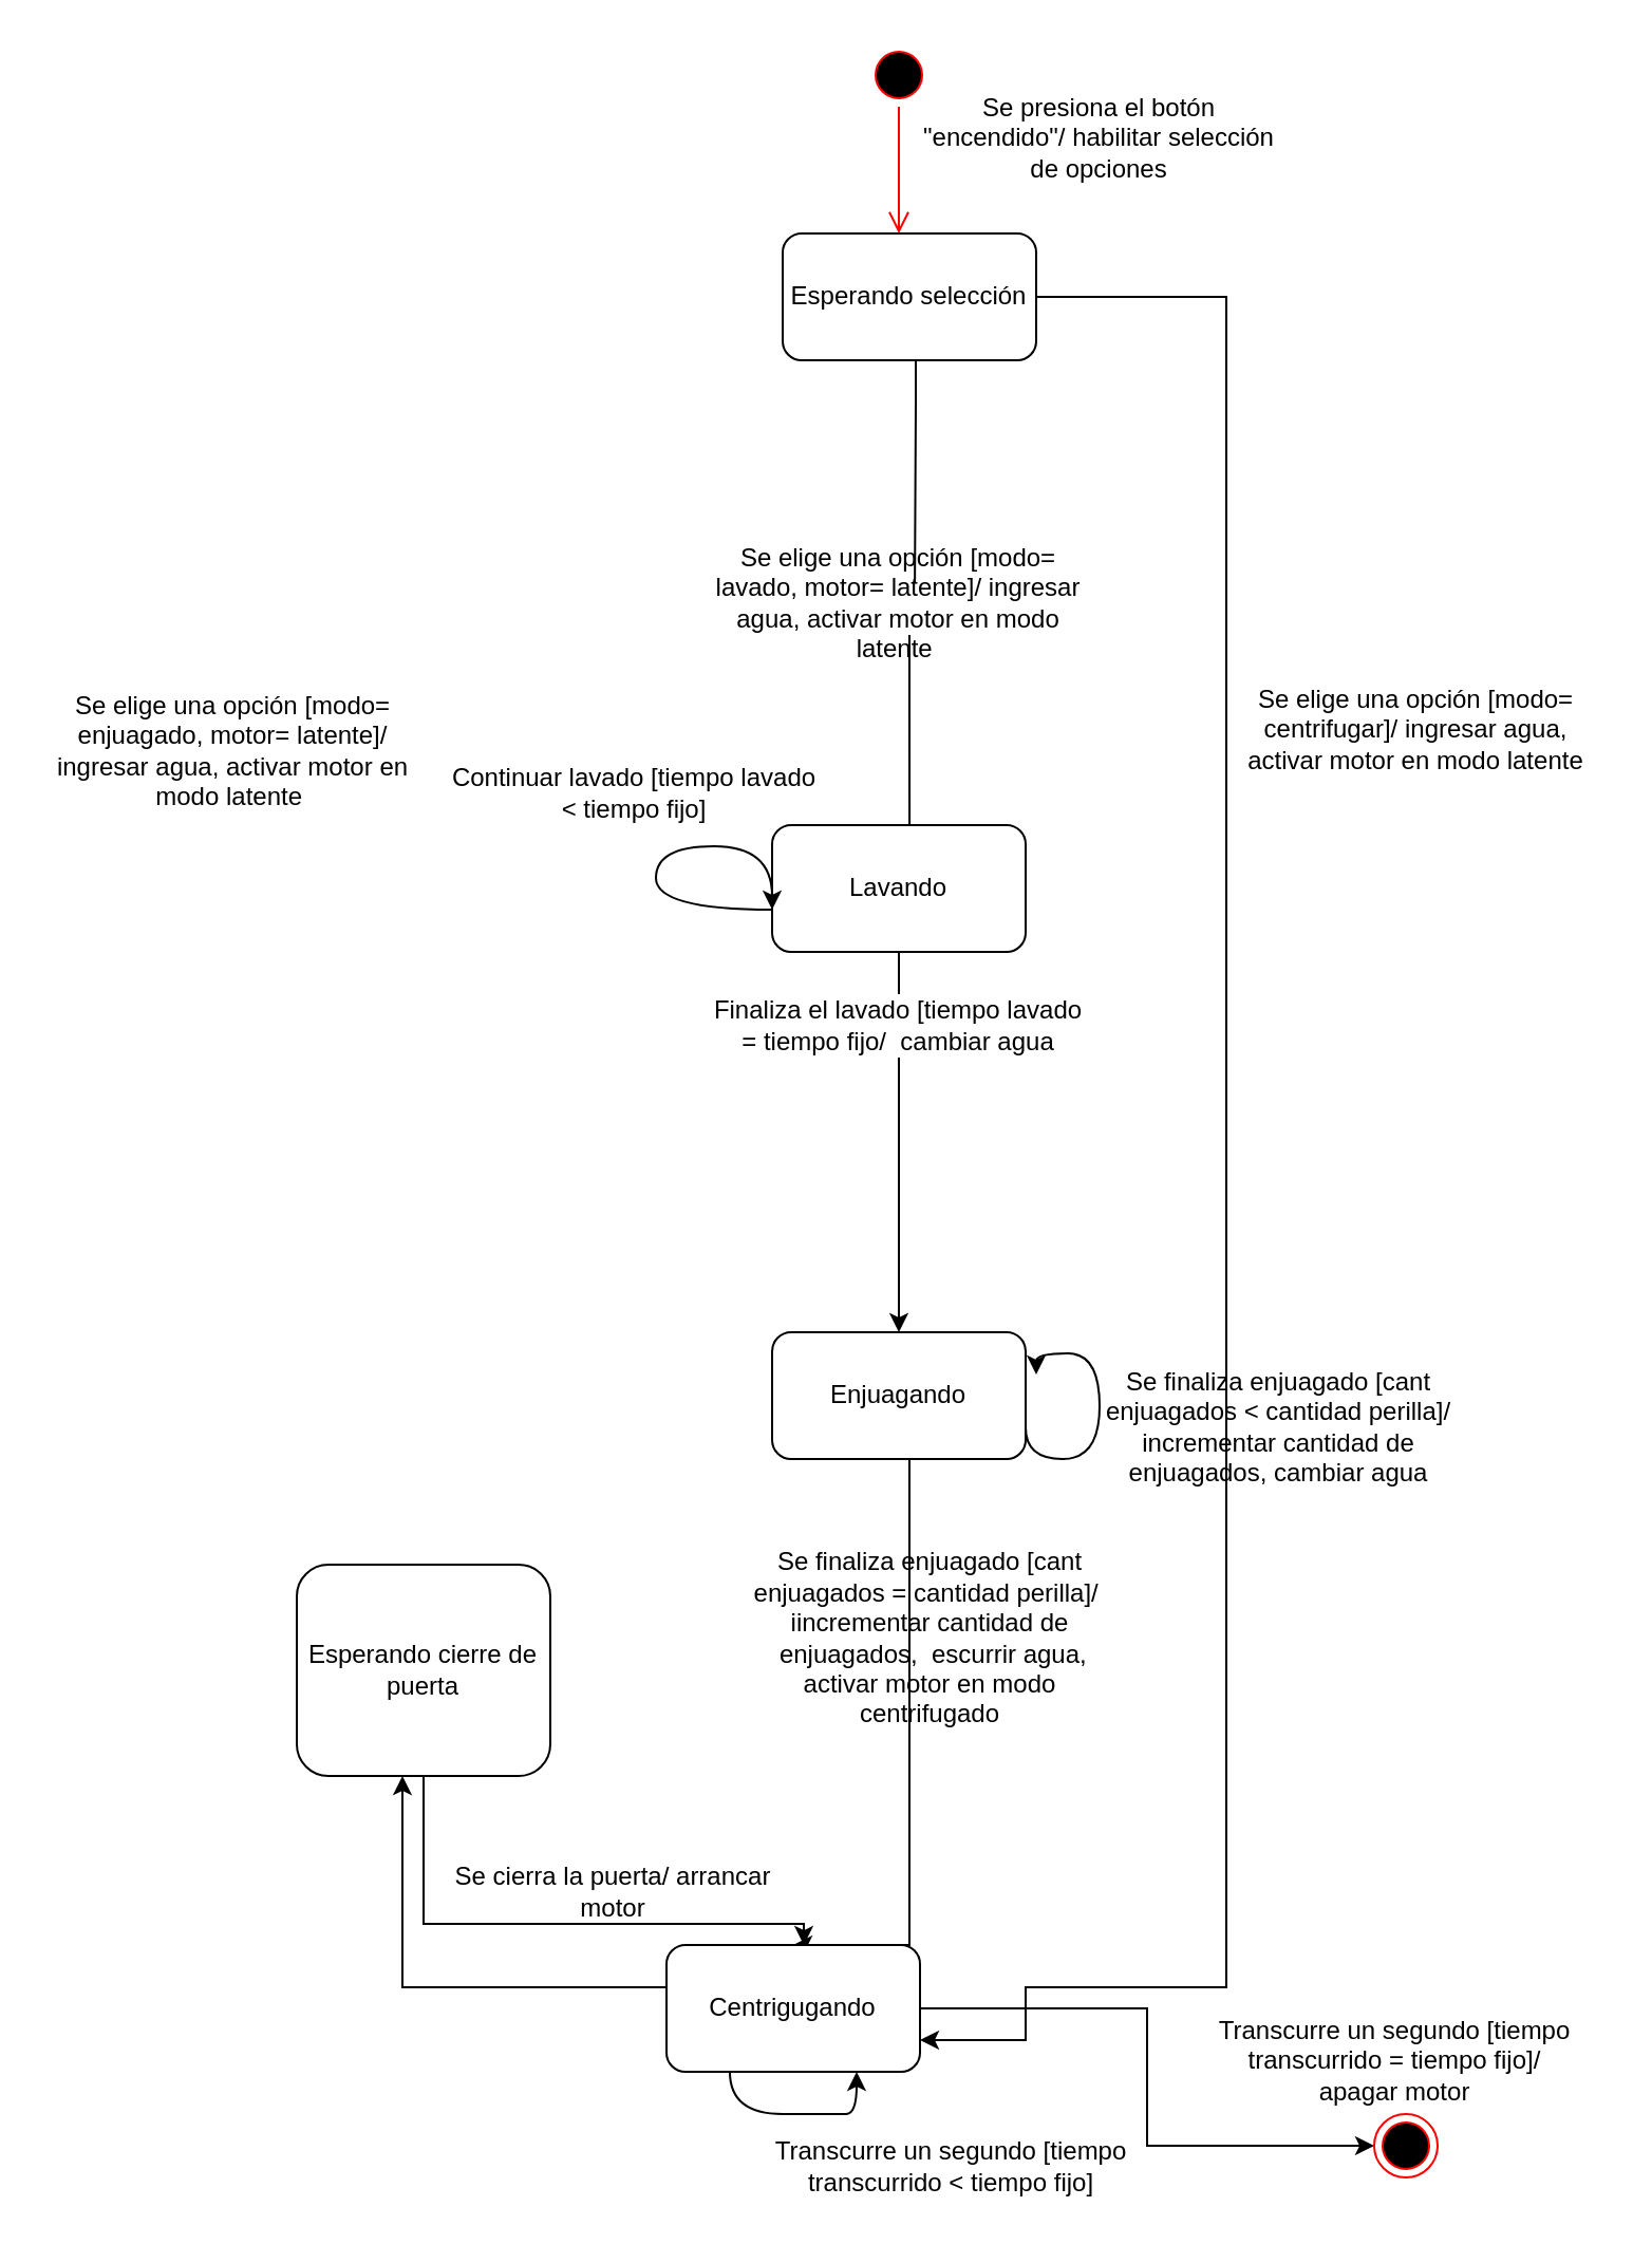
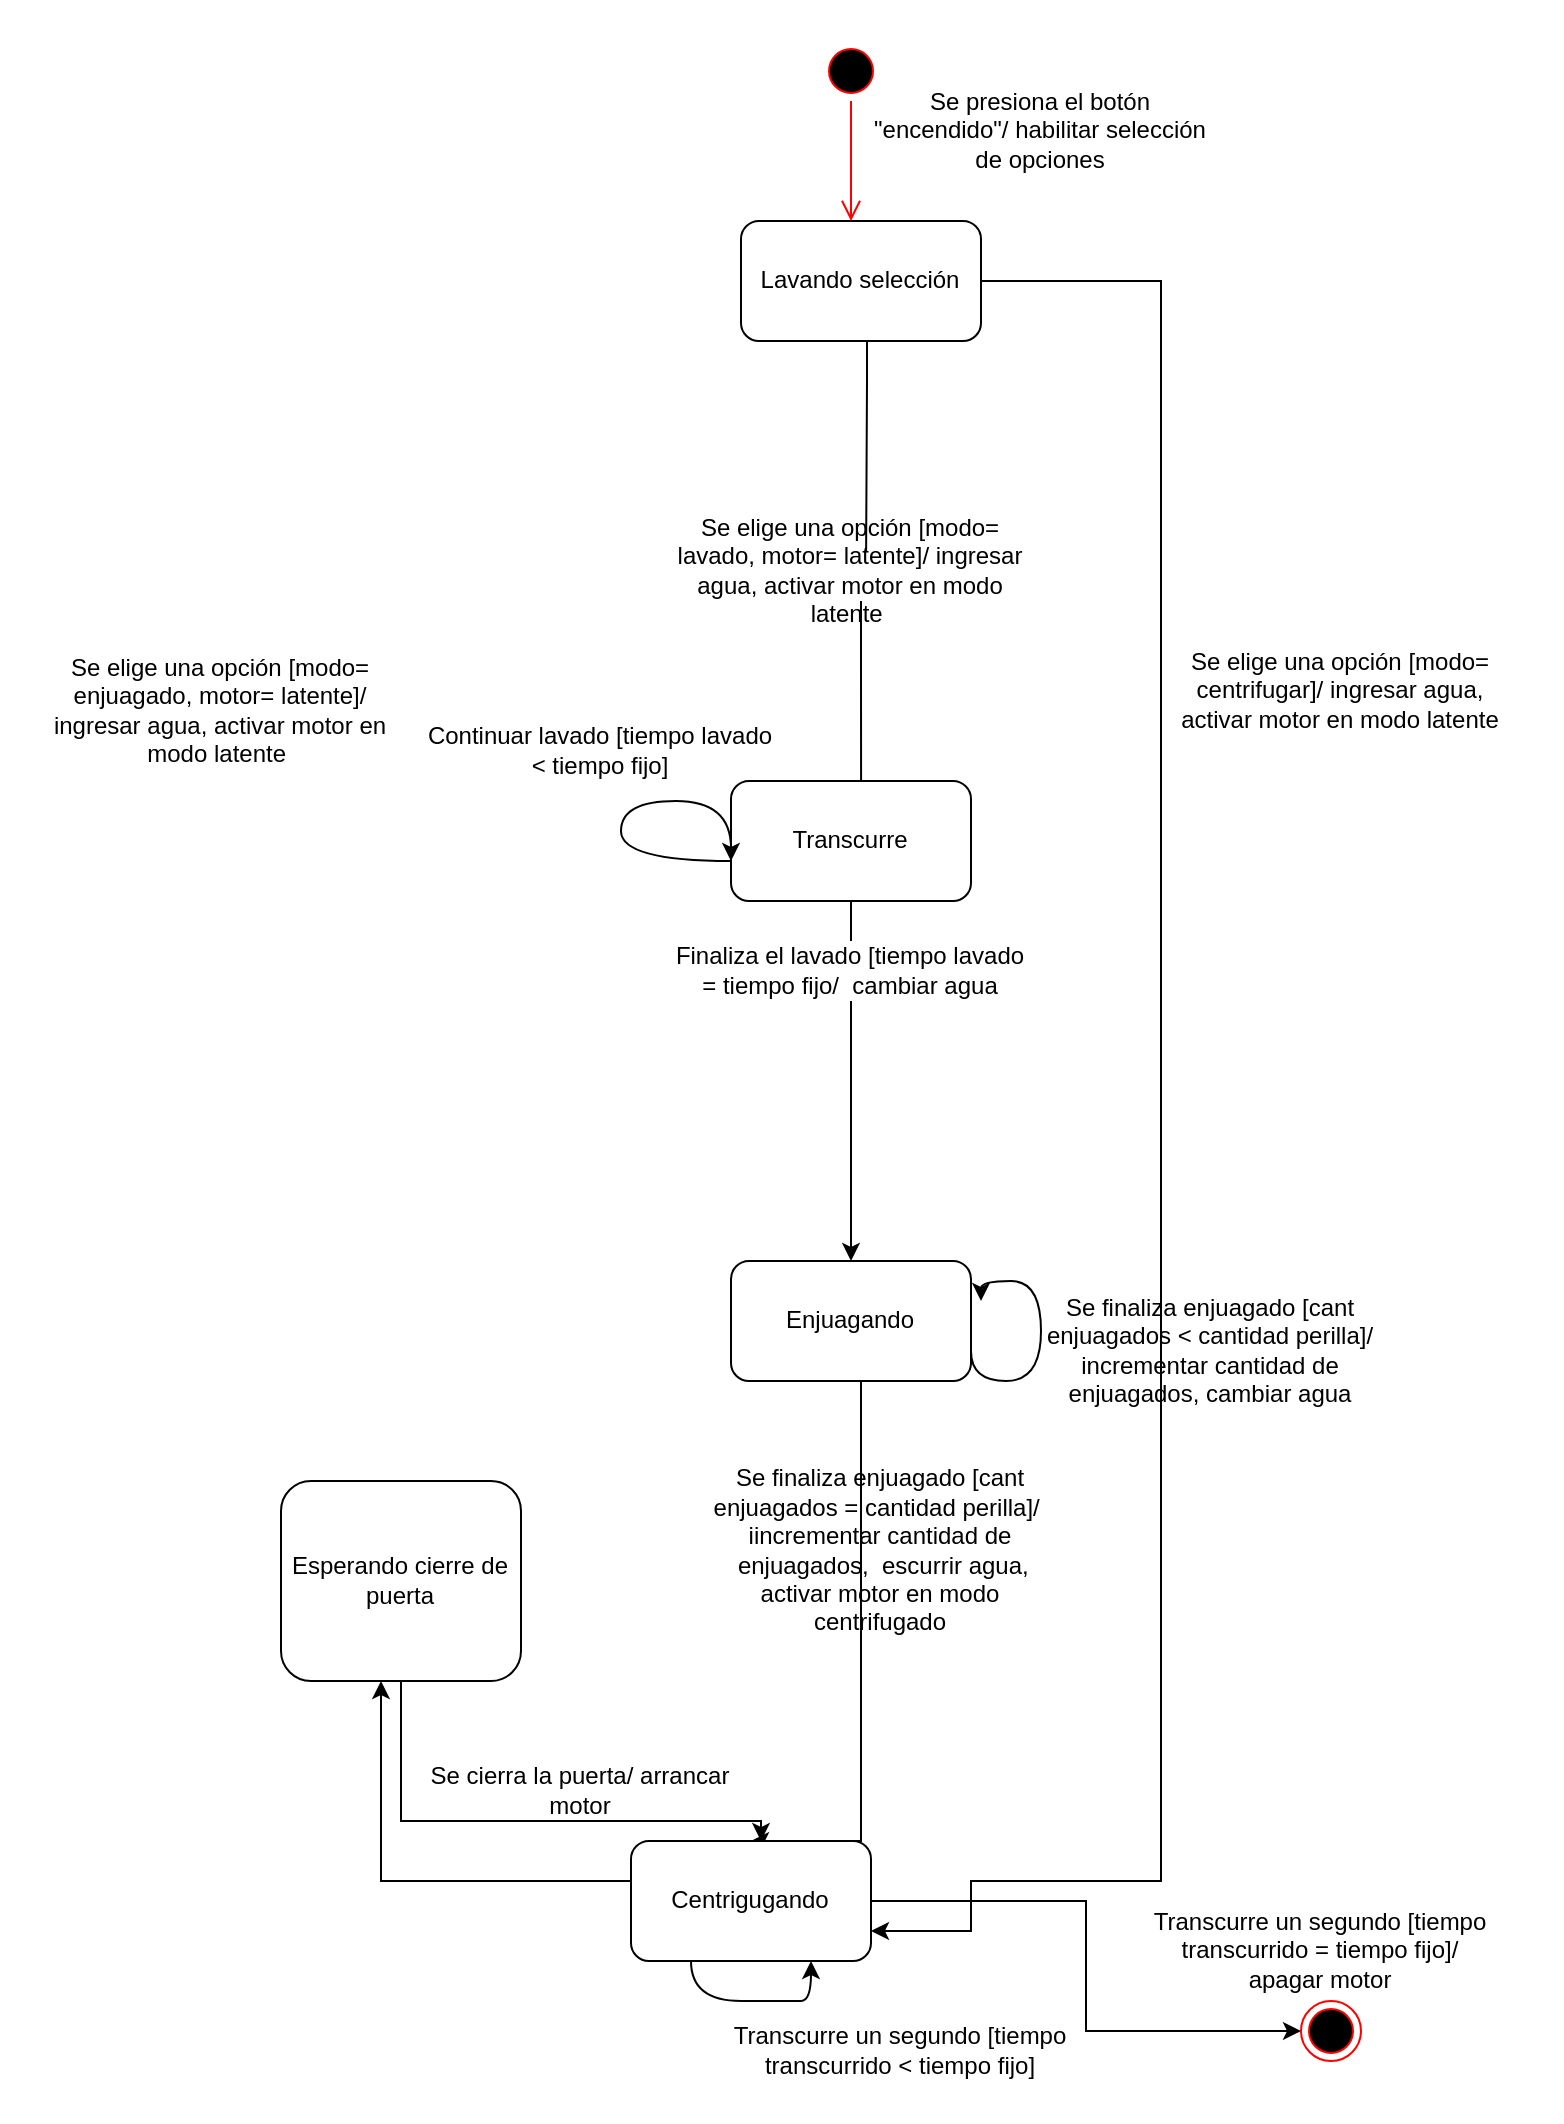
- <mxCell id="4" value="Esperando selección" style="rounded=1;whiteSpace=wrap;html=1;" vertex="1" parent="1"><mxGeometry x="370" y="110" width="120" height="60" as="geometry" /></mxCell>
+ <mxCell id="4" value="Lavando selección" style="rounded=1;whiteSpace=wrap;html=1;" vertex="1" parent="1"><mxGeometry x="370" y="110" width="120" height="60" as="geometry" /></mxCell>
- <mxCell id="8" value="Lavando" style="rounded=1;whiteSpace=wrap;html=1;" vertex="1" parent="1"><mxGeometry x="365" y="390" width="120" height="60" as="geometry" /></mxCell>
+ <mxCell id="8" value="Transcurre" style="rounded=1;whiteSpace=wrap;html=1;" vertex="1" parent="1"><mxGeometry x="365" y="390" width="120" height="60" as="geometry" /></mxCell>
